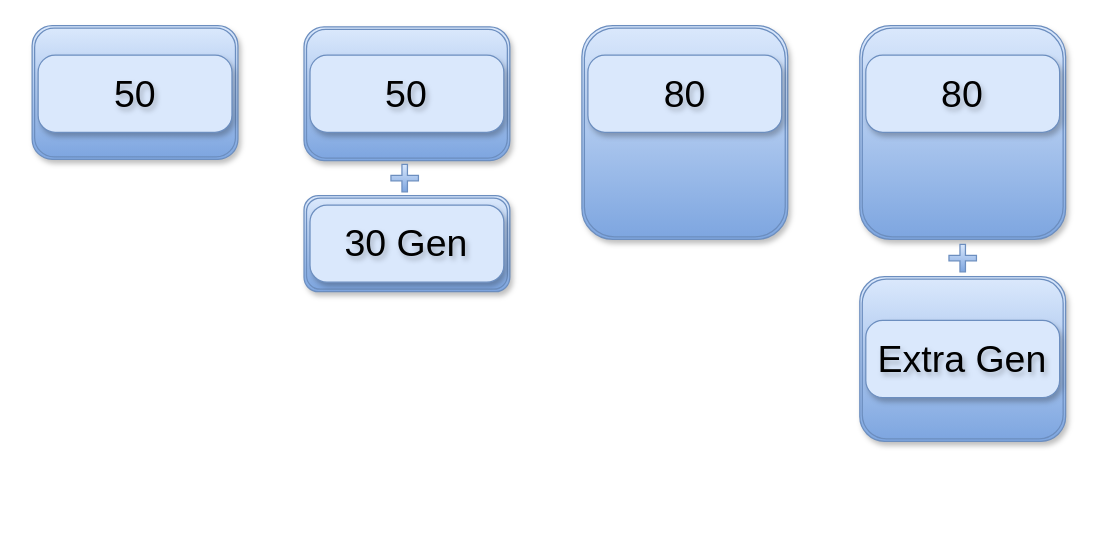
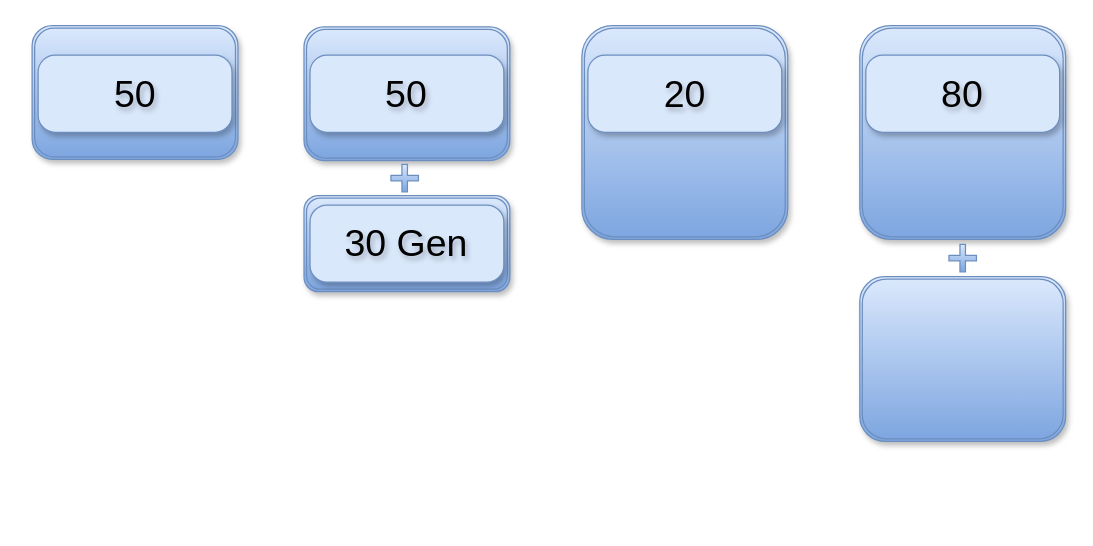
- <mxCell id="10" value="&lt;span style=&quot;font-size: 30px;&quot;&gt;80&lt;/span&gt;" style="text;strokeColor=#6c8ebf;align=center;fillColor=#dae8fc;html=1;verticalAlign=middle;rounded=1;fontSize=16;gradientColor=none;noLabel=0;portConstraintRotation=0;container=0;dropTarget=0;collapsible=0;backgroundOutline=0;autosize=0;comic=0;arcSize=22;glass=0;shadow=1;labelBackgroundColor=none;labelBorderColor=none;textShadow=1;whiteSpace=wrap;" vertex="1" parent="2"><mxGeometry x="449.637" y="23.642" width="155.142" height="61.719" as="geometry" /></mxCell>
+ <mxCell id="10" value="&lt;span style=&quot;font-size: 30px;&quot;&gt;20&lt;/span&gt;" style="text;strokeColor=#6c8ebf;align=center;fillColor=#dae8fc;html=1;verticalAlign=middle;rounded=1;fontSize=16;gradientColor=none;noLabel=0;portConstraintRotation=0;container=0;dropTarget=0;collapsible=0;backgroundOutline=0;autosize=0;comic=0;arcSize=22;glass=0;shadow=1;labelBackgroundColor=none;labelBorderColor=none;textShadow=1;whiteSpace=wrap;" vertex="1" parent="2"><mxGeometry x="449.637" y="23.642" width="155.142" height="61.719" as="geometry" /></mxCell>
- <mxCell id="12" value="&lt;span style=&quot;font-size: 30px;&quot;&gt;Extra Gen&lt;/span&gt;" style="text;strokeColor=#6c8ebf;align=center;fillColor=#dae8fc;html=1;verticalAlign=middle;rounded=1;fontSize=16;gradientColor=none;noLabel=0;portConstraintRotation=0;container=0;dropTarget=0;collapsible=0;backgroundOutline=0;autosize=0;comic=0;arcSize=22;glass=0;shadow=1;labelBackgroundColor=none;labelBorderColor=none;textShadow=1;whiteSpace=wrap;" vertex="1" parent="2"><mxGeometry x="672.053" y="235.977" width="155.142" height="61.719" as="geometry" /></mxCell>
